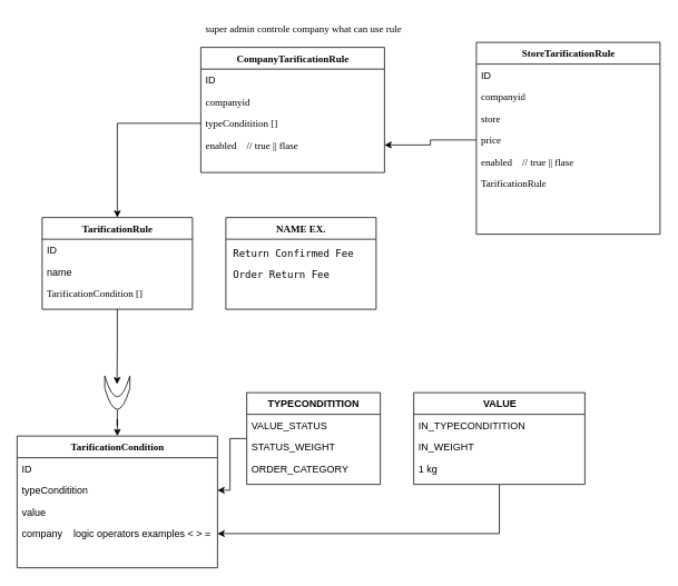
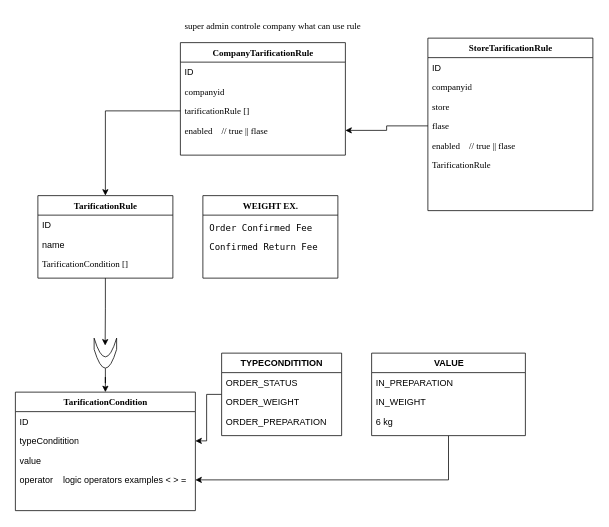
- <mxCell id="30" value="&lt;div style=&quot;text-align: center;&quot;&gt;&lt;span style=&quot;font-family: Verdana; text-align: left; text-wrap-mode: nowrap;&quot;&gt;typeConditition []&lt;/span&gt;&lt;/div&gt;" style="text;html=1;strokeColor=none;fillColor=none;align=left;verticalAlign=top;spacingLeft=4;spacingRight=4;whiteSpace=wrap;overflow=hidden;rotatable=0;points=[[0,0.5],[1,0.5]];portConstraint=eastwest;" parent="27" vertex="1"><mxGeometry y="78" width="220" height="26" as="geometry" /></mxCell>
+ <mxCell id="30" value="&lt;div style=&quot;text-align: center;&quot;&gt;&lt;span style=&quot;font-family: Verdana; text-align: left; text-wrap-mode: nowrap;&quot;&gt;tarificationRule []&lt;/span&gt;&lt;/div&gt;" style="text;html=1;strokeColor=none;fillColor=none;align=left;verticalAlign=top;spacingLeft=4;spacingRight=4;whiteSpace=wrap;overflow=hidden;rotatable=0;points=[[0,0.5],[1,0.5]];portConstraint=eastwest;" parent="27" vertex="1"><mxGeometry y="78" width="220" height="26" as="geometry" /></mxCell>
- <mxCell id="38" value="&lt;div style=&quot;text-align: left;&quot;&gt;&lt;font face=&quot;Verdana&quot;&gt;&lt;span style=&quot;text-wrap-mode: nowrap;&quot;&gt;price&lt;/span&gt;&lt;/font&gt;&lt;/div&gt;" style="text;html=1;strokeColor=none;fillColor=none;align=left;verticalAlign=top;spacingLeft=4;spacingRight=4;whiteSpace=wrap;overflow=hidden;rotatable=0;points=[[0,0.5],[1,0.5]];portConstraint=eastwest;" parent="34" vertex="1"><mxGeometry y="104" width="220" height="26" as="geometry" /></mxCell>
+ <mxCell id="38" value="&lt;div style=&quot;text-align: left;&quot;&gt;&lt;font face=&quot;Verdana&quot;&gt;&lt;span style=&quot;text-wrap-mode: nowrap;&quot;&gt;flase&lt;/span&gt;&lt;/font&gt;&lt;/div&gt;" style="text;html=1;strokeColor=none;fillColor=none;align=left;verticalAlign=top;spacingLeft=4;spacingRight=4;whiteSpace=wrap;overflow=hidden;rotatable=0;points=[[0,0.5],[1,0.5]];portConstraint=eastwest;" parent="34" vertex="1"><mxGeometry y="104" width="220" height="26" as="geometry" /></mxCell>
- <mxCell id="24" value="&lt;div style=&quot;text-align: left;&quot;&gt;NAME EX.&lt;/div&gt;" style="swimlane;html=1;fontStyle=1;align=center;verticalAlign=top;childLayout=stackLayout;horizontal=1;startSize=26;horizontalStack=0;resizeParent=1;resizeLast=0;collapsible=1;marginBottom=0;swimlaneFillColor=#ffffff;rounded=0;shadow=0;comic=0;labelBackgroundColor=none;strokeWidth=1;fillColor=none;fontFamily=Verdana;fontSize=12" parent="1" vertex="1"><mxGeometry x="270" y="260" width="180" height="110" as="geometry" /></mxCell>
+ <mxCell id="24" value="&lt;div style=&quot;text-align: left;&quot;&gt;WEIGHT EX.&lt;/div&gt;" style="swimlane;html=1;fontStyle=1;align=center;verticalAlign=top;childLayout=stackLayout;horizontal=1;startSize=26;horizontalStack=0;resizeParent=1;resizeLast=0;collapsible=1;marginBottom=0;swimlaneFillColor=#ffffff;rounded=0;shadow=0;comic=0;labelBackgroundColor=none;strokeWidth=1;fillColor=none;fontFamily=Verdana;fontSize=12" parent="1" vertex="1"><mxGeometry x="270" y="260" width="180" height="110" as="geometry" /></mxCell>
- <mxCell id="25" value="&lt;table&gt;&lt;tbody&gt;&lt;tr&gt;&lt;td data-end=&quot;429&quot; data-start=&quot;405&quot; data-col-size=&quot;sm&quot;&gt;&lt;code data-end=&quot;428&quot; data-start=&quot;407&quot;&gt;Return Confirmed Fee&lt;/code&gt;&lt;/td&gt;&lt;/tr&gt;&lt;/tbody&gt;&lt;/table&gt;&lt;table&gt;&lt;tbody&gt;&lt;tr&gt;&lt;td data-end=&quot;446&quot; data-start=&quot;429&quot; data-col-size=&quot;sm&quot;&gt;&lt;/td&gt;&lt;/tr&gt;&lt;/tbody&gt;&lt;/table&gt;" style="text;html=1;strokeColor=none;fillColor=none;align=left;verticalAlign=top;spacingLeft=4;spacingRight=4;whiteSpace=wrap;overflow=hidden;rotatable=0;points=[[0,0.5],[1,0.5]];portConstraint=eastwest;" parent="24" vertex="1"><mxGeometry y="26" width="180" height="26" as="geometry" /></mxCell>
+ <mxCell id="25" value="&lt;table&gt;&lt;tbody&gt;&lt;tr&gt;&lt;td data-end=&quot;429&quot; data-start=&quot;405&quot; data-col-size=&quot;sm&quot;&gt;&lt;code data-end=&quot;428&quot; data-start=&quot;407&quot;&gt;Order Confirmed Fee&lt;/code&gt;&lt;/td&gt;&lt;/tr&gt;&lt;/tbody&gt;&lt;/table&gt;&lt;table&gt;&lt;tbody&gt;&lt;tr&gt;&lt;td data-end=&quot;446&quot; data-start=&quot;429&quot; data-col-size=&quot;sm&quot;&gt;&lt;/td&gt;&lt;/tr&gt;&lt;/tbody&gt;&lt;/table&gt;" style="text;html=1;strokeColor=none;fillColor=none;align=left;verticalAlign=top;spacingLeft=4;spacingRight=4;whiteSpace=wrap;overflow=hidden;rotatable=0;points=[[0,0.5],[1,0.5]];portConstraint=eastwest;" parent="24" vertex="1"><mxGeometry y="26" width="180" height="26" as="geometry" /></mxCell>
- <mxCell id="26" value="&lt;table&gt;&lt;tbody&gt;&lt;tr&gt;&lt;td data-end=&quot;429&quot; data-start=&quot;405&quot; data-col-size=&quot;sm&quot;&gt;&lt;code data-end=&quot;428&quot; data-start=&quot;407&quot;&gt;Order Return Fee&lt;/code&gt;&lt;/td&gt;&lt;/tr&gt;&lt;/tbody&gt;&lt;/table&gt;&lt;table&gt;&lt;tbody&gt;&lt;tr&gt;&lt;td data-end=&quot;446&quot; data-start=&quot;429&quot; data-col-size=&quot;sm&quot;&gt;&lt;/td&gt;&lt;/tr&gt;&lt;/tbody&gt;&lt;/table&gt;" style="text;html=1;strokeColor=none;fillColor=none;align=left;verticalAlign=top;spacingLeft=4;spacingRight=4;whiteSpace=wrap;overflow=hidden;rotatable=0;points=[[0,0.5],[1,0.5]];portConstraint=eastwest;" parent="24" vertex="1"><mxGeometry y="52" width="180" height="26" as="geometry" /></mxCell>
+ <mxCell id="26" value="&lt;table&gt;&lt;tbody&gt;&lt;tr&gt;&lt;td data-end=&quot;429&quot; data-start=&quot;405&quot; data-col-size=&quot;sm&quot;&gt;&lt;code data-end=&quot;428&quot; data-start=&quot;407&quot;&gt;Confirmed Return Fee&lt;/code&gt;&lt;/td&gt;&lt;/tr&gt;&lt;/tbody&gt;&lt;/table&gt;&lt;table&gt;&lt;tbody&gt;&lt;tr&gt;&lt;td data-end=&quot;446&quot; data-start=&quot;429&quot; data-col-size=&quot;sm&quot;&gt;&lt;/td&gt;&lt;/tr&gt;&lt;/tbody&gt;&lt;/table&gt;" style="text;html=1;strokeColor=none;fillColor=none;align=left;verticalAlign=top;spacingLeft=4;spacingRight=4;whiteSpace=wrap;overflow=hidden;rotatable=0;points=[[0,0.5],[1,0.5]];portConstraint=eastwest;" parent="24" vertex="1"><mxGeometry y="52" width="180" height="26" as="geometry" /></mxCell>
- <mxCell id="9" value="VALUE_STATUS" style="text;html=1;strokeColor=none;fillColor=none;align=left;verticalAlign=top;spacingLeft=4;spacingRight=4;whiteSpace=wrap;overflow=hidden;rotatable=0;points=[[0,0.5],[1,0.5]];portConstraint=eastwest;" parent="8" vertex="1"><mxGeometry y="26" width="160" height="26" as="geometry" /></mxCell>
+ <mxCell id="9" value="ORDER_STATUS" style="text;html=1;strokeColor=none;fillColor=none;align=left;verticalAlign=top;spacingLeft=4;spacingRight=4;whiteSpace=wrap;overflow=hidden;rotatable=0;points=[[0,0.5],[1,0.5]];portConstraint=eastwest;" parent="8" vertex="1"><mxGeometry y="26" width="160" height="26" as="geometry" /></mxCell>
- <mxCell id="14" value="IN_TYPECONDITITION" style="text;html=1;strokeColor=none;fillColor=none;align=left;verticalAlign=top;spacingLeft=4;spacingRight=4;whiteSpace=wrap;overflow=hidden;rotatable=0;points=[[0,0.5],[1,0.5]];portConstraint=eastwest;" parent="13" vertex="1"><mxGeometry y="26" width="205" height="26" as="geometry" /></mxCell>
+ <mxCell id="14" value="IN_PREPARATION" style="text;html=1;strokeColor=none;fillColor=none;align=left;verticalAlign=top;spacingLeft=4;spacingRight=4;whiteSpace=wrap;overflow=hidden;rotatable=0;points=[[0,0.5],[1,0.5]];portConstraint=eastwest;" parent="13" vertex="1"><mxGeometry y="26" width="205" height="26" as="geometry" /></mxCell>
- <mxCell id="10" value="STATUS_WEIGHT" style="text;html=1;strokeColor=none;fillColor=none;align=left;verticalAlign=top;spacingLeft=4;spacingRight=4;whiteSpace=wrap;overflow=hidden;rotatable=0;points=[[0,0.5],[1,0.5]];portConstraint=eastwest;" parent="8" vertex="1"><mxGeometry y="52" width="160" height="26" as="geometry" /></mxCell>
+ <mxCell id="10" value="ORDER_WEIGHT" style="text;html=1;strokeColor=none;fillColor=none;align=left;verticalAlign=top;spacingLeft=4;spacingRight=4;whiteSpace=wrap;overflow=hidden;rotatable=0;points=[[0,0.5],[1,0.5]];portConstraint=eastwest;" parent="8" vertex="1"><mxGeometry y="52" width="160" height="26" as="geometry" /></mxCell>
- <mxCell id="11" value="ORDER_CATEGORY" style="text;html=1;strokeColor=none;fillColor=none;align=left;verticalAlign=top;spacingLeft=4;spacingRight=4;whiteSpace=wrap;overflow=hidden;rotatable=0;points=[[0,0.5],[1,0.5]];portConstraint=eastwest;" parent="8" vertex="1"><mxGeometry y="78" width="160" height="26" as="geometry" /></mxCell>
+ <mxCell id="11" value="ORDER_PREPARATION" style="text;html=1;strokeColor=none;fillColor=none;align=left;verticalAlign=top;spacingLeft=4;spacingRight=4;whiteSpace=wrap;overflow=hidden;rotatable=0;points=[[0,0.5],[1,0.5]];portConstraint=eastwest;" parent="8" vertex="1"><mxGeometry y="78" width="160" height="26" as="geometry" /></mxCell>
- <mxCell id="16" value="1 kg" style="text;html=1;strokeColor=none;fillColor=none;align=left;verticalAlign=top;spacingLeft=4;spacingRight=4;whiteSpace=wrap;overflow=hidden;rotatable=0;points=[[0,0.5],[1,0.5]];portConstraint=eastwest;" parent="13" vertex="1"><mxGeometry y="78" width="205" height="26" as="geometry" /></mxCell>
+ <mxCell id="16" value="6 kg" style="text;html=1;strokeColor=none;fillColor=none;align=left;verticalAlign=top;spacingLeft=4;spacingRight=4;whiteSpace=wrap;overflow=hidden;rotatable=0;points=[[0,0.5],[1,0.5]];portConstraint=eastwest;" parent="13" vertex="1"><mxGeometry y="78" width="205" height="26" as="geometry" /></mxCell>
- <mxCell id="6" value="company&amp;nbsp; &amp;nbsp;&amp;nbsp;&lt;font style=&quot;color: light-dark(rgb(0, 0, 0), rgb(153, 255, 51));&quot;&gt;logic operators examples &amp;lt; &amp;gt; =&amp;nbsp;&lt;/font&gt;" style="text;html=1;strokeColor=none;fillColor=none;align=left;verticalAlign=top;spacingLeft=4;spacingRight=4;whiteSpace=wrap;overflow=hidden;rotatable=0;points=[[0,0.5],[1,0.5]];portConstraint=eastwest;" parent="2" vertex="1"><mxGeometry y="104" width="240" height="26" as="geometry" /></mxCell>
+ <mxCell id="6" value="operator&amp;nbsp; &amp;nbsp;&amp;nbsp;&lt;font style=&quot;color: light-dark(rgb(0, 0, 0), rgb(153, 255, 51));&quot;&gt;logic operators examples &amp;lt; &amp;gt; =&amp;nbsp;&lt;/font&gt;" style="text;html=1;strokeColor=none;fillColor=none;align=left;verticalAlign=top;spacingLeft=4;spacingRight=4;whiteSpace=wrap;overflow=hidden;rotatable=0;points=[[0,0.5],[1,0.5]];portConstraint=eastwest;" parent="2" vertex="1"><mxGeometry y="104" width="240" height="26" as="geometry" /></mxCell>
